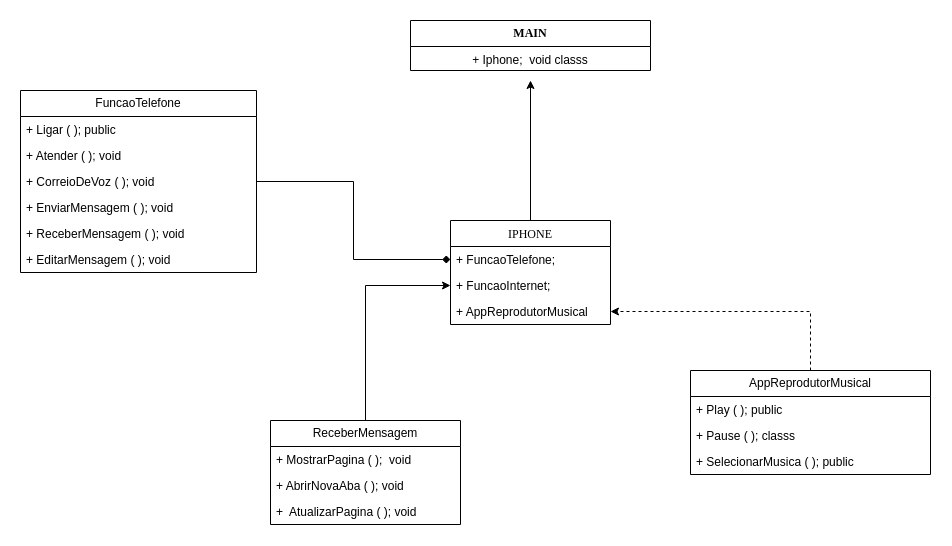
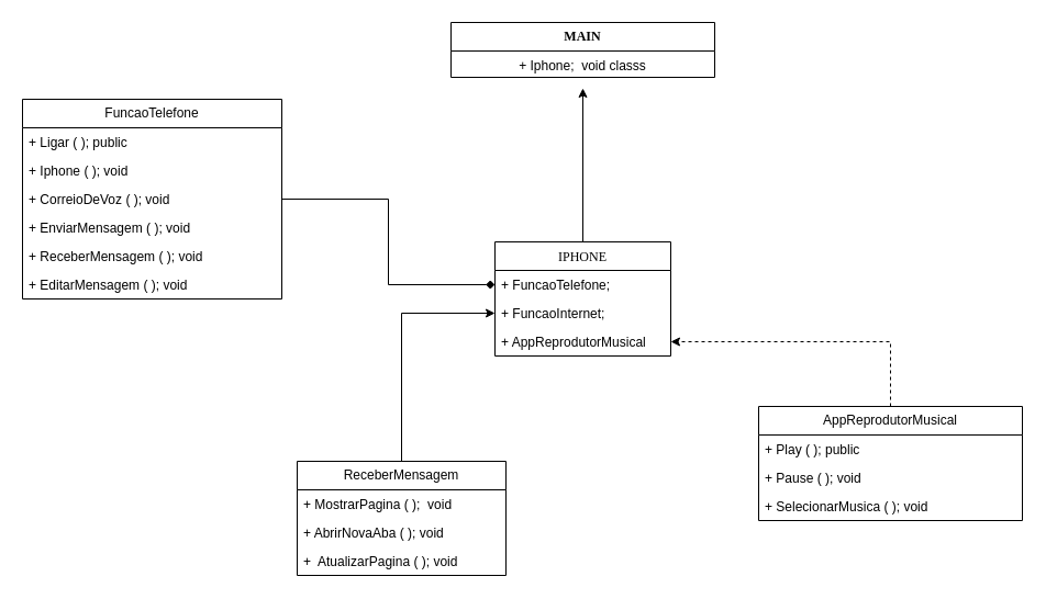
- <mxCell id="16" value="+ Atender ( ); void" style="text;strokeColor=none;fillColor=none;align=left;verticalAlign=top;spacingLeft=4;spacingRight=4;overflow=hidden;rotatable=0;points=[[0,0.5],[1,0.5]];portConstraint=eastwest;whiteSpace=wrap;html=1;" vertex="1" parent="14"><mxGeometry y="52" width="236" height="26" as="geometry" /></mxCell>
+ <mxCell id="16" value="+ Iphone ( ); void" style="text;strokeColor=none;fillColor=none;align=left;verticalAlign=top;spacingLeft=4;spacingRight=4;overflow=hidden;rotatable=0;points=[[0,0.5],[1,0.5]];portConstraint=eastwest;whiteSpace=wrap;html=1;" vertex="1" parent="14"><mxGeometry y="52" width="236" height="26" as="geometry" /></mxCell>
- <mxCell id="25" value="+ Pause ( ); classs" style="text;strokeColor=none;fillColor=none;align=left;verticalAlign=top;spacingLeft=4;spacingRight=4;overflow=hidden;rotatable=0;points=[[0,0.5],[1,0.5]];portConstraint=eastwest;whiteSpace=wrap;html=1;" vertex="1" parent="23"><mxGeometry y="52" width="240" height="26" as="geometry" /></mxCell>
+ <mxCell id="25" value="+ Pause ( ); void" style="text;strokeColor=none;fillColor=none;align=left;verticalAlign=top;spacingLeft=4;spacingRight=4;overflow=hidden;rotatable=0;points=[[0,0.5],[1,0.5]];portConstraint=eastwest;whiteSpace=wrap;html=1;" vertex="1" parent="23"><mxGeometry y="52" width="240" height="26" as="geometry" /></mxCell>
- <mxCell id="26" value="+ SelecionarMusica ( ); public" style="text;strokeColor=none;fillColor=none;align=left;verticalAlign=top;spacingLeft=4;spacingRight=4;overflow=hidden;rotatable=0;points=[[0,0.5],[1,0.5]];portConstraint=eastwest;whiteSpace=wrap;html=1;" vertex="1" parent="23"><mxGeometry y="78" width="240" height="26" as="geometry" /></mxCell>
+ <mxCell id="26" value="+ SelecionarMusica ( ); void" style="text;strokeColor=none;fillColor=none;align=left;verticalAlign=top;spacingLeft=4;spacingRight=4;overflow=hidden;rotatable=0;points=[[0,0.5],[1,0.5]];portConstraint=eastwest;whiteSpace=wrap;html=1;" vertex="1" parent="23"><mxGeometry y="78" width="240" height="26" as="geometry" /></mxCell>
